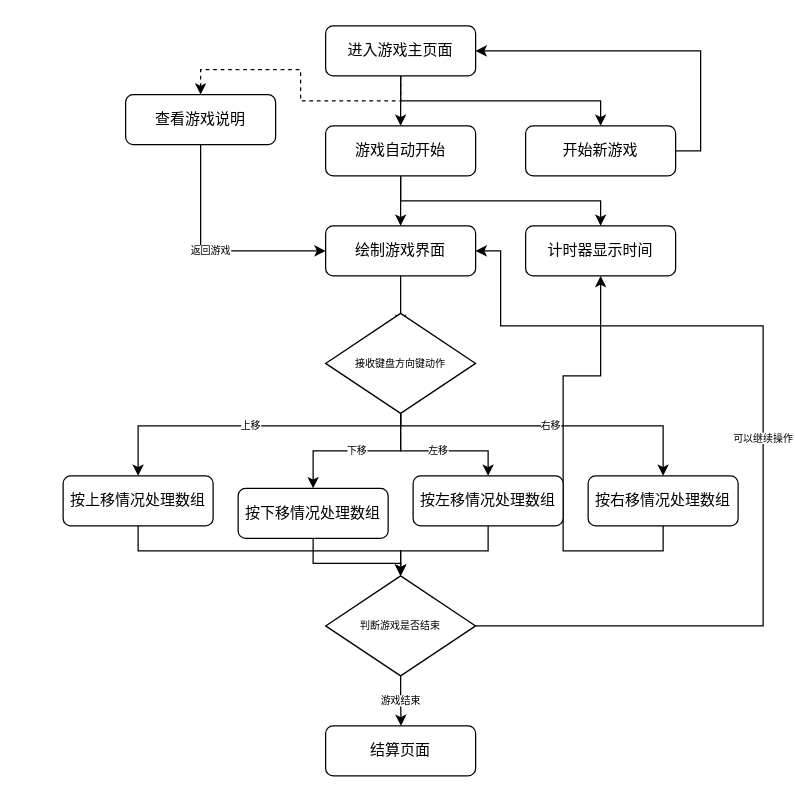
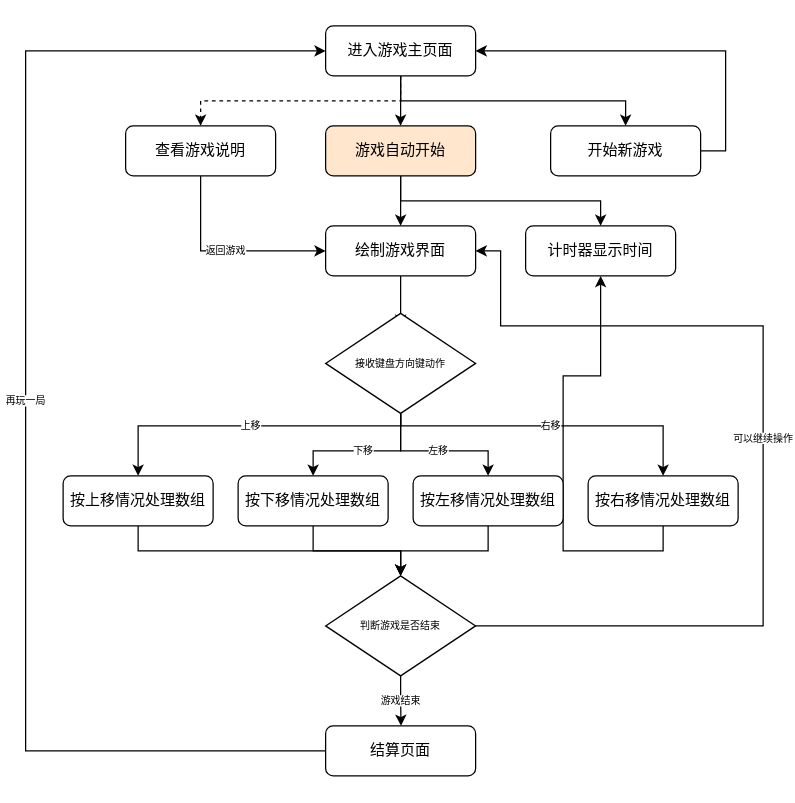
- <mxCell id="9" value="查看游戏说明" style="rounded=1;whiteSpace=wrap;html=1;fontSize=12;glass=0;strokeWidth=1;shadow=0;" vertex="1" parent="1"><mxGeometry x="100" y="75" width="120" height="40" as="geometry" /></mxCell>
+ <mxCell id="9" value="查看游戏说明" style="rounded=1;whiteSpace=wrap;html=1;fontSize=12;glass=0;strokeWidth=1;shadow=0;" vertex="1" parent="1"><mxGeometry x="100" y="100" width="120" height="40" as="geometry" /></mxCell>
- <mxCell id="14" value="游戏自动开始" style="rounded=1;whiteSpace=wrap;html=1;fontSize=12;glass=0;strokeWidth=1;shadow=0;" vertex="1" parent="1"><mxGeometry x="260" y="100" width="120" height="40" as="geometry" /></mxCell>
+ <mxCell id="14" value="游戏自动开始" style="rounded=1;whiteSpace=wrap;html=1;fontSize=12;glass=0;strokeWidth=1;shadow=0;fillColor=#ffe6cc;" vertex="1" parent="1"><mxGeometry x="260" y="100" width="120" height="40" as="geometry" /></mxCell>
- <mxCell id="7" value="开始新游戏" style="rounded=1;whiteSpace=wrap;html=1;fontSize=12;glass=0;strokeWidth=1;shadow=0;" vertex="1" parent="1"><mxGeometry x="420" y="100" width="120" height="40" as="geometry" /></mxCell>
+ <mxCell id="7" value="开始新游戏" style="rounded=1;whiteSpace=wrap;html=1;fontSize=12;glass=0;strokeWidth=1;shadow=0;" vertex="1" parent="1"><mxGeometry x="440" y="100" width="120" height="40" as="geometry" /></mxCell>
+ <mxCell id="32" value="再玩一局" style="edgeStyle=orthogonalEdgeStyle;rounded=0;orthogonalLoop=1;jettySize=auto;html=1;exitX=0;exitY=0.5;exitDx=0;exitDy=0;entryX=0;entryY=0.5;entryDx=0;entryDy=0;shadow=0;fontFamily=Times New Roman;fontSize=8;" edge="1" parent="1" source="33" target="5"><mxGeometry relative="1" as="geometry"><Array as="points"><mxPoint x="20" y="600" /><mxPoint x="20" y="40" /></Array></mxGeometry></mxCell>
- <mxCell id="28" value="按下移情况处理数组" style="rounded=1;whiteSpace=wrap;html=1;fontSize=12;glass=0;strokeWidth=1;shadow=0;" vertex="1" parent="1"><mxGeometry x="190" y="390" width="120" height="40" as="geometry" /></mxCell>
+ <mxCell id="28" value="按下移情况处理数组" style="rounded=1;whiteSpace=wrap;html=1;fontSize=12;glass=0;strokeWidth=1;shadow=0;" vertex="1" parent="1"><mxGeometry x="190" y="380" width="120" height="40" as="geometry" /></mxCell>
